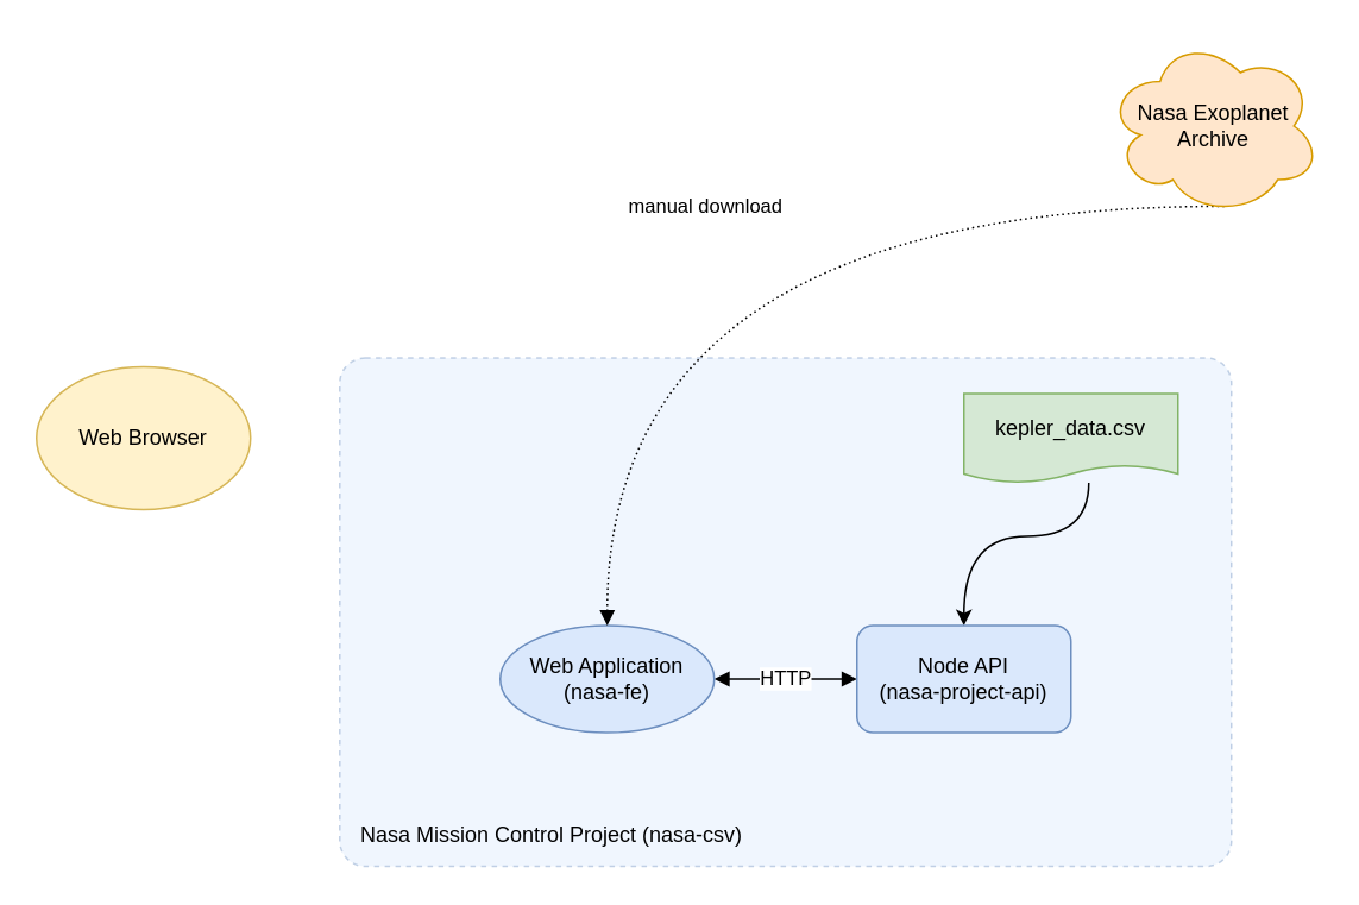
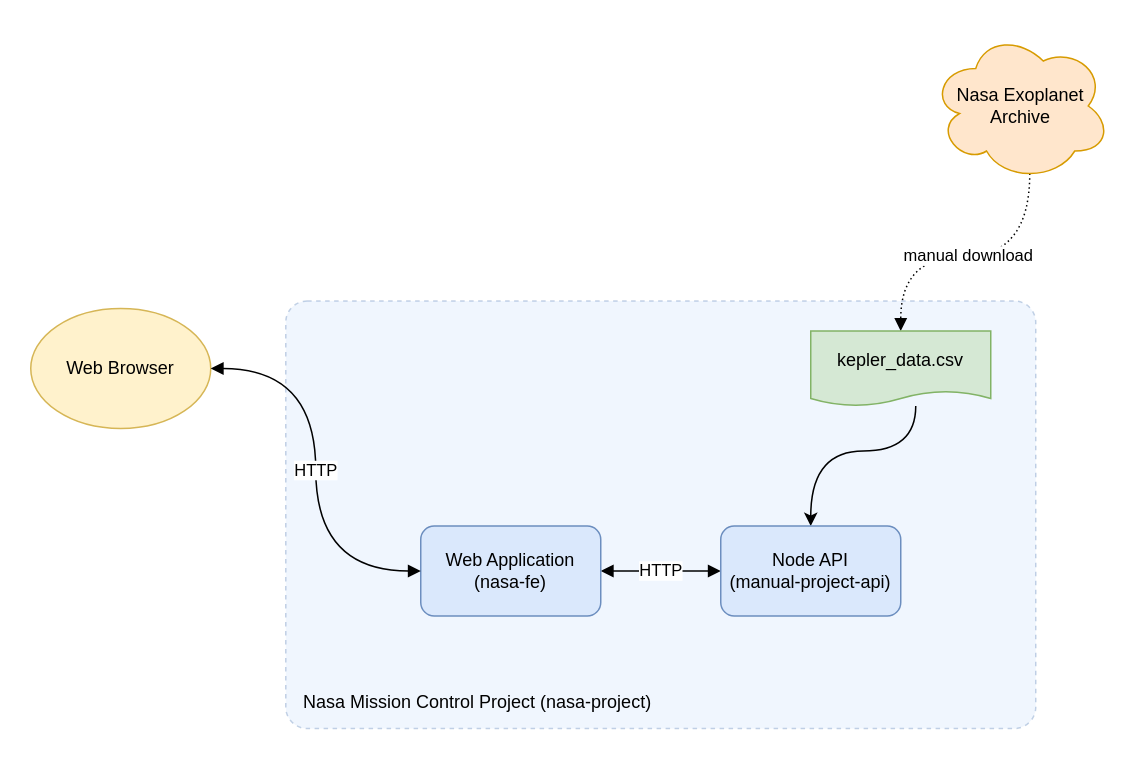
- <mxCell id="10" value="manual download" style="edgeStyle=orthogonalEdgeStyle;rounded=0;orthogonalLoop=1;jettySize=auto;html=1;exitX=0.55;exitY=0.95;exitDx=0;exitDy=0;exitPerimeter=0;startArrow=none;startFill=0;endArrow=block;endFill=1;dashed=1;curved=1;dashPattern=1 2;" edge="1" parent="1" source="11" target="5"><mxGeometry relative="1" as="geometry" /></mxCell>
+ <mxCell id="10" value="manual download" style="edgeStyle=orthogonalEdgeStyle;rounded=0;orthogonalLoop=1;jettySize=auto;html=1;exitX=0.55;exitY=0.95;exitDx=0;exitDy=0;exitPerimeter=0;startArrow=none;startFill=0;endArrow=block;endFill=1;dashed=1;curved=1;dashPattern=1 2;" edge="1" parent="1" source="11" target="12"><mxGeometry relative="1" as="geometry" /></mxCell>
+ <mxCell id="9" value="HTTP" style="edgeStyle=orthogonalEdgeStyle;rounded=0;orthogonalLoop=1;jettySize=auto;html=1;entryX=0;entryY=0.5;entryDx=0;entryDy=0;endArrow=block;endFill=1;startArrow=block;startFill=1;exitX=1;exitY=0.5;exitDx=0;exitDy=0;curved=1;" edge="1" parent="1" source="2" target="5"><mxGeometry relative="1" as="geometry"><mxPoint x="160" y="260" as="sourcePoint" /></mxGeometry></mxCell>
- <mxCell id="5" value="Web Application&lt;br&gt;(nasa-fe)" style="ellipse;whiteSpace=wrap;html=1;fillColor=#dae8fc;strokeColor=#6c8ebf;" vertex="1" parent="1"><mxGeometry x="280" y="350" width="120" height="60" as="geometry" /></mxCell>
+ <mxCell id="5" value="Web Application&lt;br&gt;(nasa-fe)" style="rounded=1;whiteSpace=wrap;html=1;fillColor=#dae8fc;strokeColor=#6c8ebf;" vertex="1" parent="1"><mxGeometry x="280" y="350" width="120" height="60" as="geometry" /></mxCell>
- <mxCell id="7" value="Node API&lt;br&gt;(nasa-project-api)" style="rounded=1;whiteSpace=wrap;html=1;fillColor=#dae8fc;strokeColor=#6c8ebf;" vertex="1" parent="1"><mxGeometry x="480" y="350" width="120" height="60" as="geometry" /></mxCell>
+ <mxCell id="7" value="Node API&lt;br&gt;(manual-project-api)" style="rounded=1;whiteSpace=wrap;html=1;fillColor=#dae8fc;strokeColor=#6c8ebf;" vertex="1" parent="1"><mxGeometry x="480" y="350" width="120" height="60" as="geometry" /></mxCell>
- <mxCell id="8" value="Nasa Mission Control Project (nasa-csv)" style="text;html=1;strokeColor=none;fillColor=none;align=left;verticalAlign=middle;whiteSpace=wrap;rounded=0;dashed=1;opacity=40;" vertex="1" parent="1"><mxGeometry x="200" y="460" width="240" height="15" as="geometry" /></mxCell>
+ <mxCell id="8" value="Nasa Mission Control Project (nasa-project)" style="text;html=1;strokeColor=none;fillColor=none;align=left;verticalAlign=middle;whiteSpace=wrap;rounded=0;dashed=1;opacity=40;" vertex="1" parent="1"><mxGeometry x="200" y="460" width="240" height="15" as="geometry" /></mxCell>
